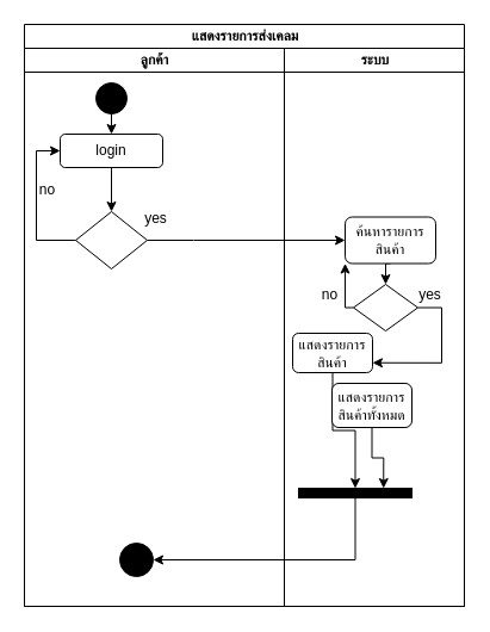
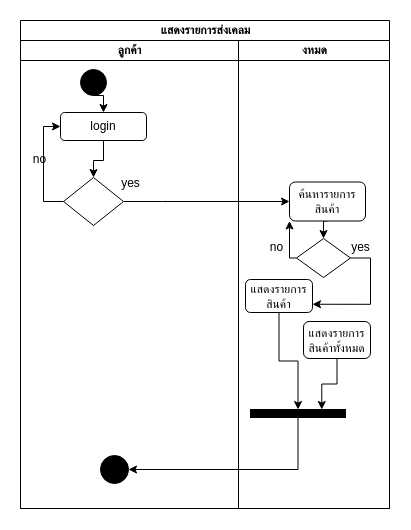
- <mxCell id="13" value="ระบบ" style="swimlane;html=1;startSize=20;" vertex="1" parent="2"><mxGeometry x="218" y="20" width="151" height="468" as="geometry" /></mxCell>
+ <mxCell id="13" value="งหมด" style="swimlane;html=1;startSize=20;" vertex="1" parent="2"><mxGeometry x="218" y="20" width="151" height="468" as="geometry" /></mxCell>
- <mxCell id="7" value="login" style="rounded=1;whiteSpace=wrap;html=1;fillColor=#FFFFFF;gradientColor=none;" vertex="1" parent="3"><mxGeometry x="30" y="72" width="86" height="28" as="geometry" /></mxCell>
+ <mxCell id="7" value="login" style="rounded=1;whiteSpace=wrap;html=1;fillColor=#FFFFFF;gradientColor=none;" vertex="1" parent="3"><mxGeometry x="40" y="72" width="86" height="28" as="geometry" /></mxCell>
- <mxCell id="24" value="แสดงรายการสินค้าทั้งหมด" style="rounded=1;whiteSpace=wrap;html=1;fillColor=#FFFFFF;gradientColor=none;" vertex="1" parent="13"><mxGeometry x="40" y="281" width="67" height="37" as="geometry" /></mxCell>
+ <mxCell id="24" value="แสดงรายการสินค้าทั้งหมด" style="rounded=1;whiteSpace=wrap;html=1;fillColor=#FFFFFF;gradientColor=none;" vertex="1" parent="13"><mxGeometry x="65" y="281" width="67" height="37" as="geometry" /></mxCell>
